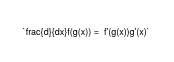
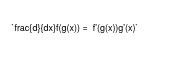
- <mxCell id="2" value="&lt;p class=&quot;p1&quot; style=&quot;margin: 0px ; font-stretch: normal ; line-height: normal ; font-family: &amp;#34;helvetica neue&amp;#34;&quot;&gt;`frac{d}{dx}f(g(x)) =&amp;nbsp; f'(g(x))g'(x)`&lt;/p&gt;" style="text;html=1;strokeColor=none;fillColor=none;align=center;verticalAlign=middle;whiteSpace=wrap;rounded=0;" vertex="1" parent="1"><mxGeometry x="20" y="20" width="190" height="40" as="geometry" /></mxCell>
+ <mxCell id="2" value="&lt;p class=&quot;p1&quot; style=&quot;margin: 0px ; font-stretch: normal ; line-height: normal ; font-family: &amp;#34;helvetica neue&amp;#34;&quot;&gt;`frac{d}{dx}f(g(x)) =&amp;nbsp; f'(g(x))g'(x)`&lt;/p&gt;" style="text;html=1;strokeColor=none;fillColor=none;align=center;verticalAlign=middle;whiteSpace=wrap;rounded=0;" vertex="1" parent="1"><mxGeometry x="5" y="15" width="190" height="40" as="geometry" /></mxCell>
